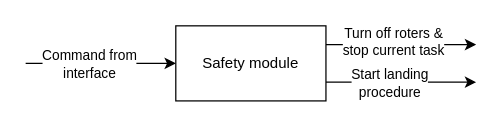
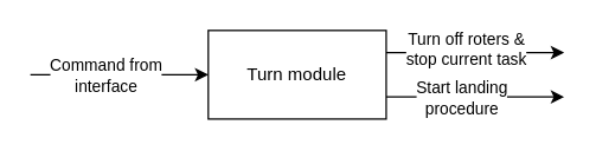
- <mxCell id="6" value="Safety module" style="rounded=0;whiteSpace=wrap;html=1;" vertex="1" parent="1"><mxGeometry x="140" y="20" width="120" height="60" as="geometry" /></mxCell>
+ <mxCell id="6" value="Turn module" style="rounded=0;whiteSpace=wrap;html=1;" vertex="1" parent="1"><mxGeometry x="140" y="20" width="120" height="60" as="geometry" /></mxCell>
